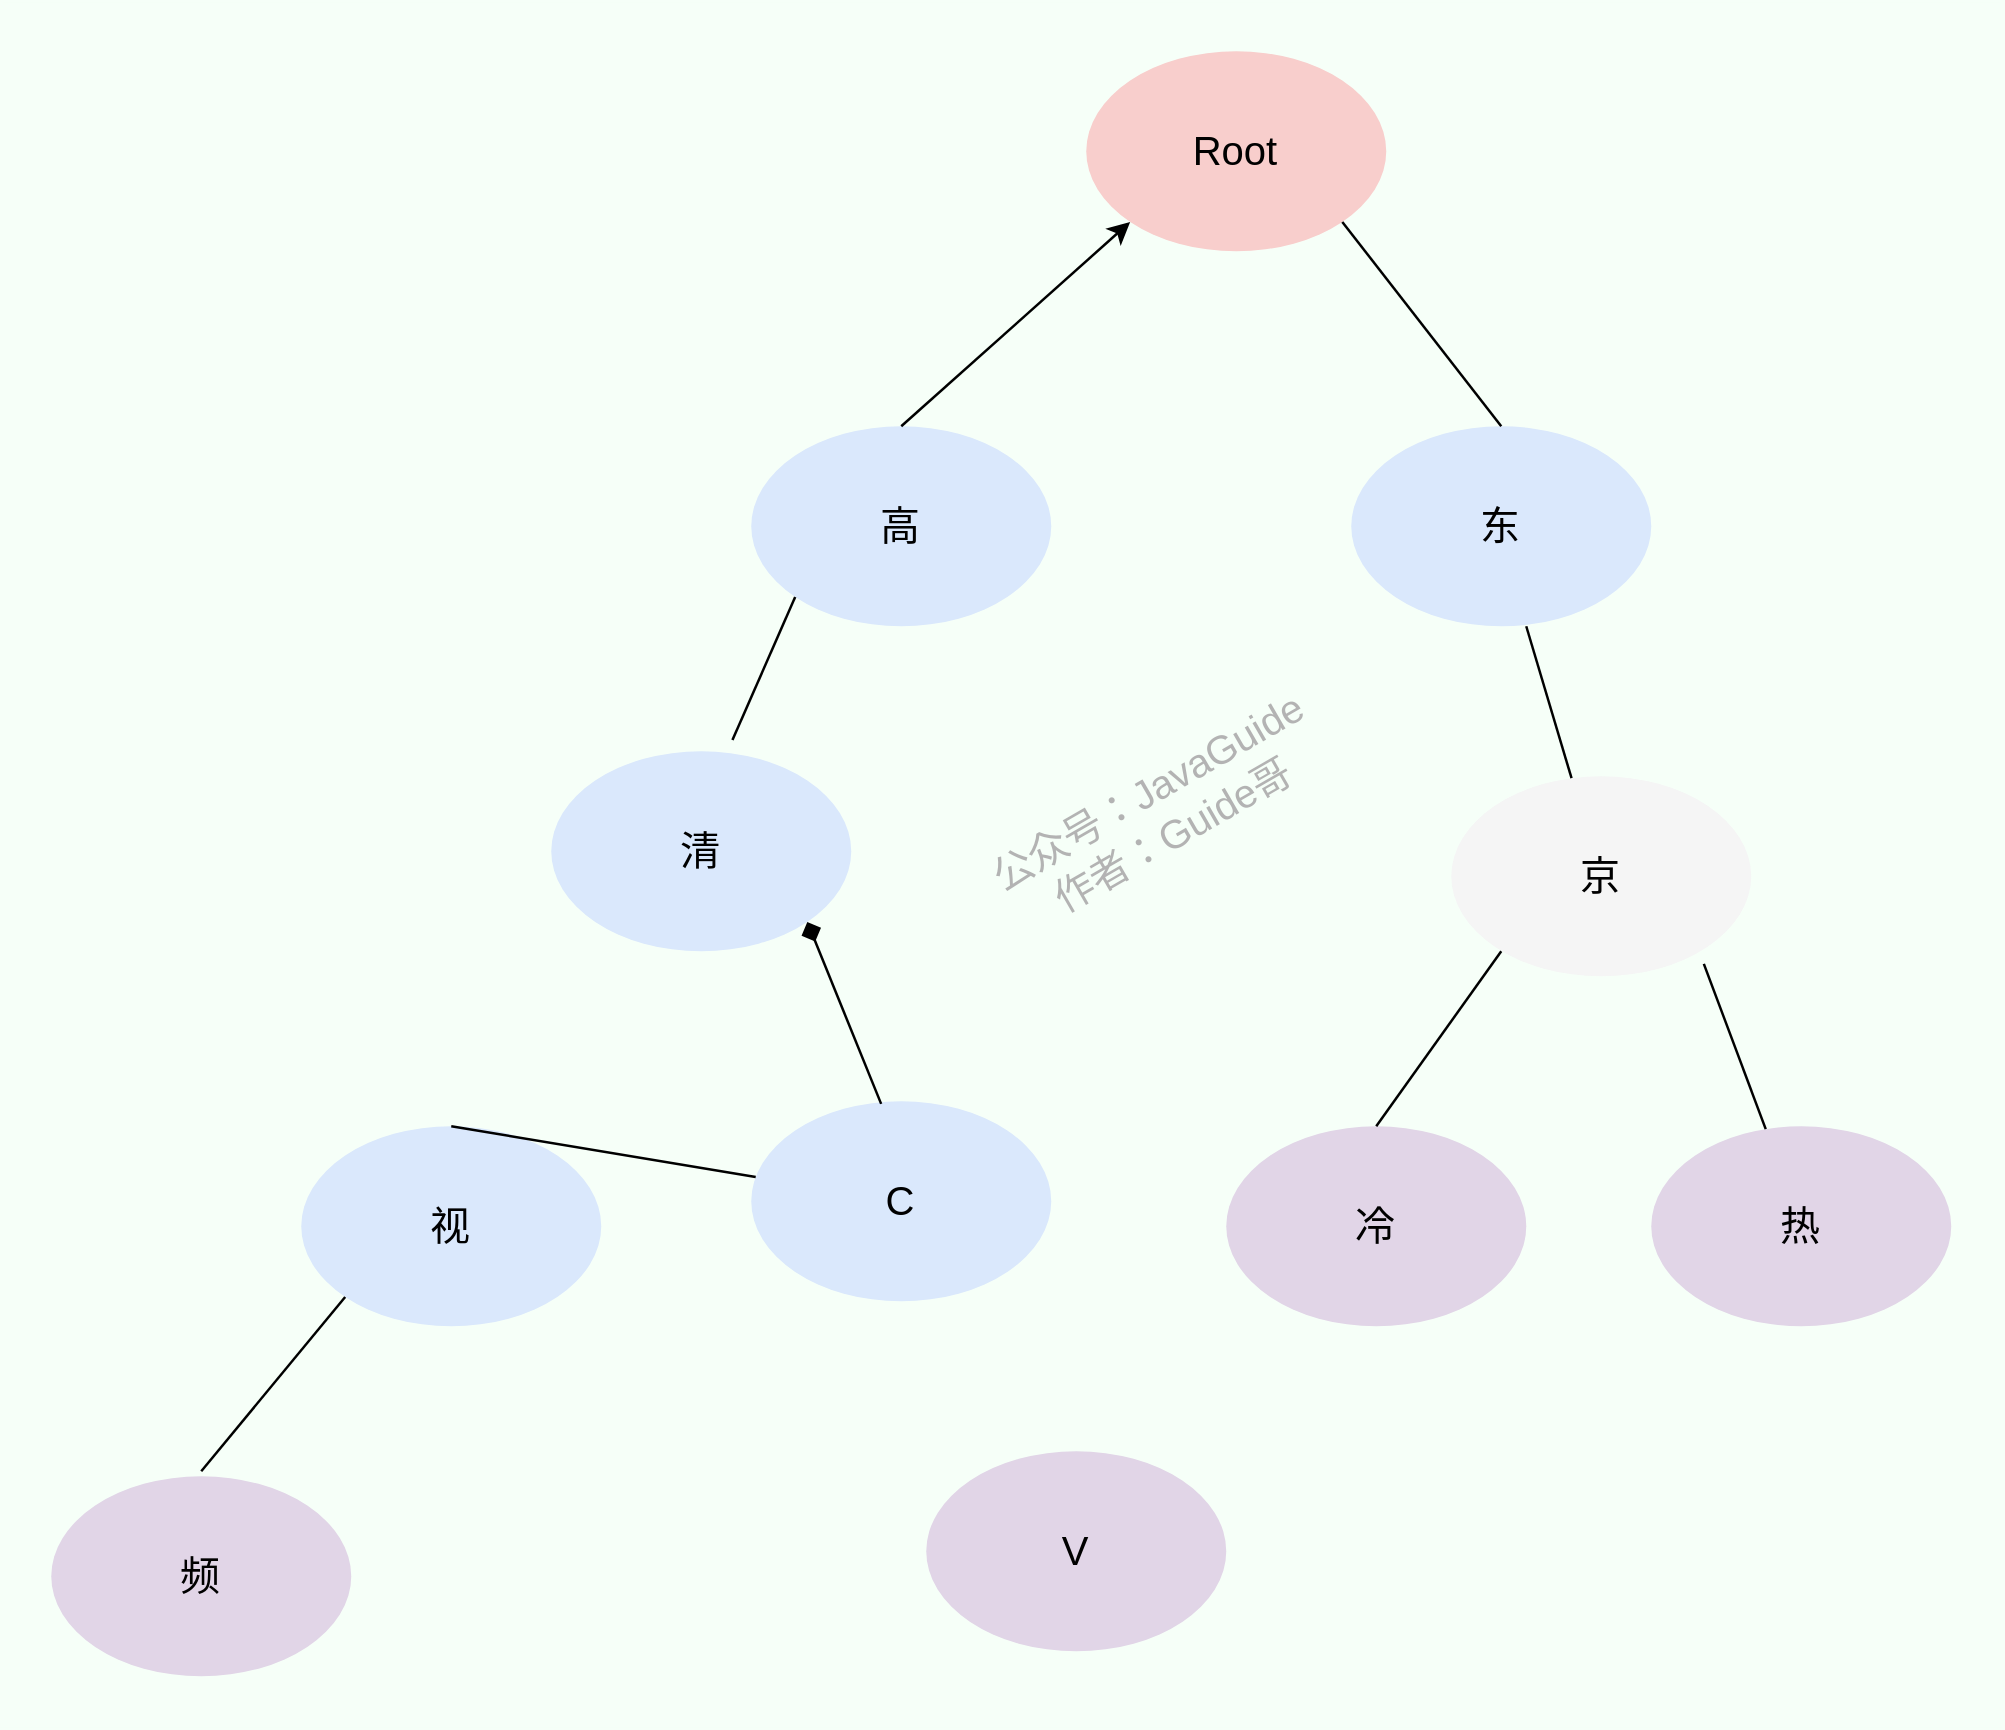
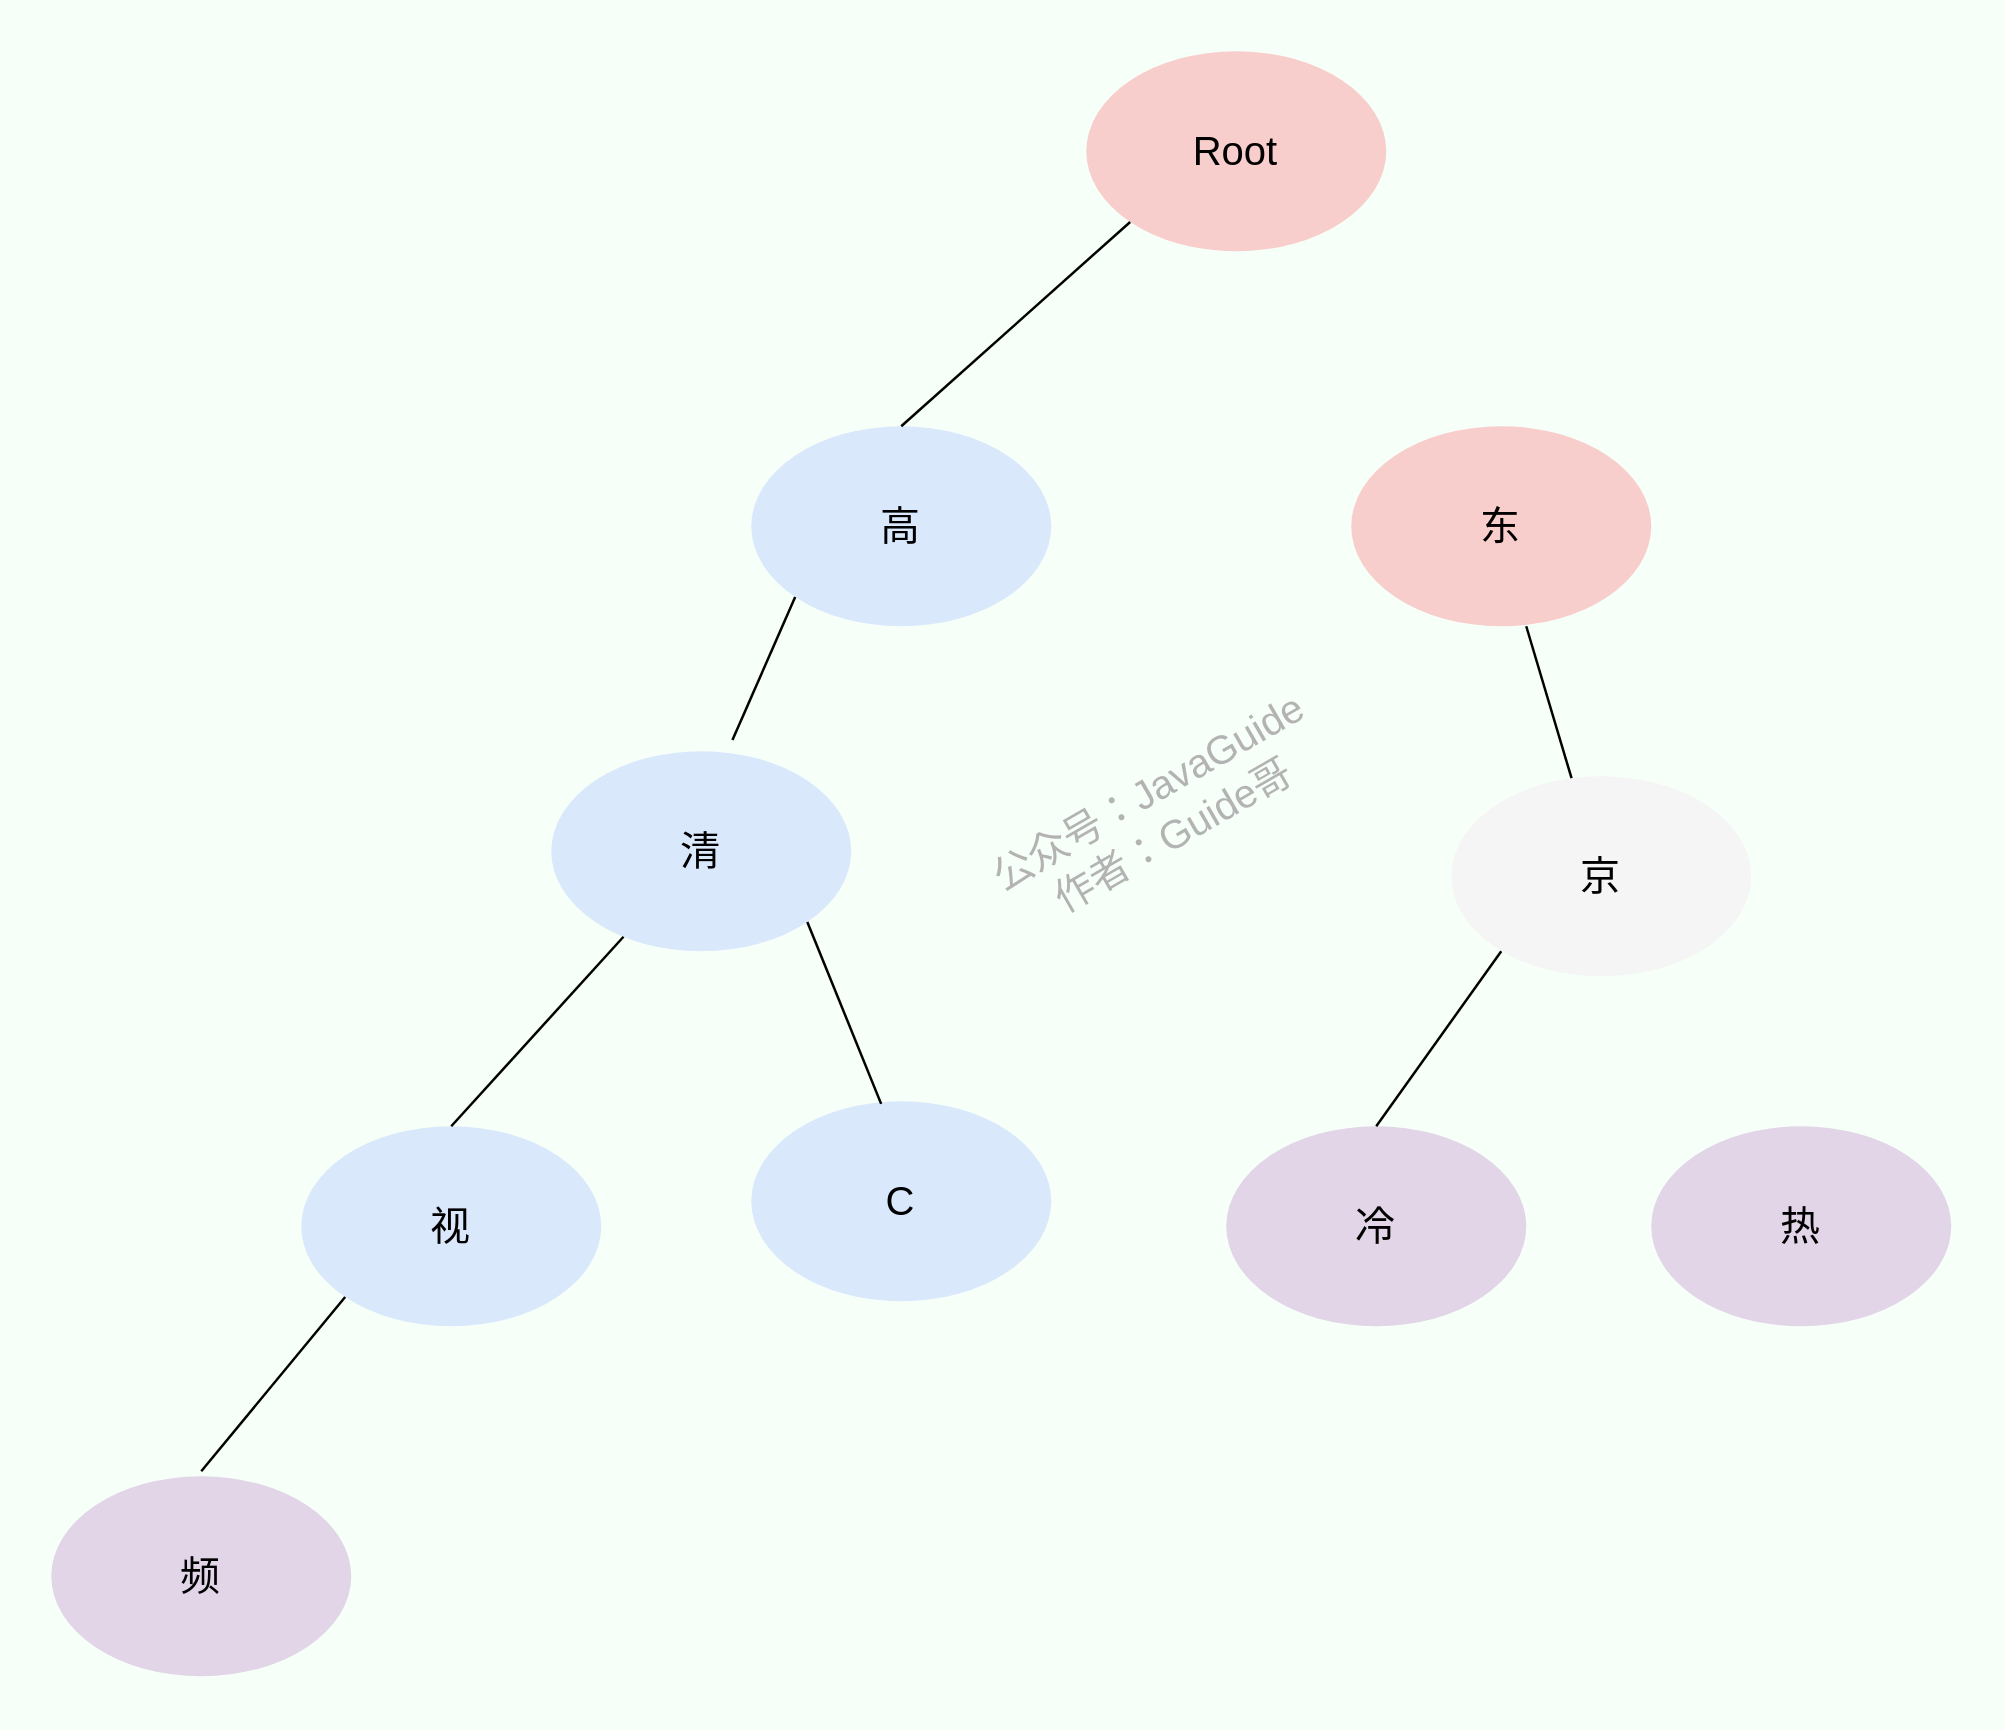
- <mxCell id="11" value="" style="endArrow=classic;html=1;fontSize=16;entryX=0;entryY=1;entryDx=0;entryDy=0;exitX=0.5;exitY=0;exitDx=0;exitDy=0;shadow=0;sketch=0;" parent="1" source="3" target="2" edge="1"><mxGeometry width="50" height="50" relative="1" as="geometry"><mxPoint x="440" y="170" as="sourcePoint" /><mxPoint x="490" y="120" as="targetPoint" /></mxGeometry></mxCell>
+ <mxCell id="11" value="" style="endArrow=none;html=1;fontSize=16;entryX=0;entryY=1;entryDx=0;entryDy=0;exitX=0.5;exitY=0;exitDx=0;exitDy=0;shadow=0;sketch=0;" parent="1" source="3" target="2" edge="1"><mxGeometry width="50" height="50" relative="1" as="geometry"><mxPoint x="440" y="170" as="sourcePoint" /><mxPoint x="490" y="120" as="targetPoint" /></mxGeometry></mxCell>
- <mxCell id="16" value="" style="endArrow=none;html=1;fontSize=16;entryX=1;entryY=1;entryDx=0;entryDy=0;exitX=0.5;exitY=0;exitDx=0;exitDy=0;shadow=0;sketch=0;" parent="1" source="4" target="2" edge="1"><mxGeometry width="50" height="50" relative="1" as="geometry"><mxPoint x="710" y="180" as="sourcePoint" /><mxPoint x="760" y="130" as="targetPoint" /></mxGeometry></mxCell>
- <mxCell id="4" value="东" style="ellipse;whiteSpace=wrap;html=1;fontSize=16;fillColor=#dae8fc;strokeColor=none;shadow=0;sketch=0;" parent="1" vertex="1"><mxGeometry x="540" y="170" width="120" height="80" as="geometry" /></mxCell>
+ <mxCell id="4" value="东" style="ellipse;whiteSpace=wrap;html=1;fontSize=16;fillColor=#f8cecc;strokeColor=none;shadow=0;sketch=0;" parent="1" vertex="1"><mxGeometry x="540" y="170" width="120" height="80" as="geometry" /></mxCell>
- <mxCell id="15" value="" style="endArrow=diamond;html=1;fontSize=16;entryX=1;entryY=1;entryDx=0;entryDy=0;exitX=0.433;exitY=0.013;exitDx=0;exitDy=0;exitPerimeter=0;shadow=0;sketch=0;" parent="1" source="7" target="5" edge="1"><mxGeometry width="50" height="50" relative="1" as="geometry"><mxPoint x="390" y="430" as="sourcePoint" /><mxPoint x="440" y="380" as="targetPoint" /></mxGeometry></mxCell>
+ <mxCell id="15" value="" style="endArrow=none;html=1;fontSize=16;entryX=1;entryY=1;entryDx=0;entryDy=0;exitX=0.433;exitY=0.013;exitDx=0;exitDy=0;exitPerimeter=0;shadow=0;sketch=0;" parent="1" source="7" target="5" edge="1"><mxGeometry width="50" height="50" relative="1" as="geometry"><mxPoint x="390" y="430" as="sourcePoint" /><mxPoint x="440" y="380" as="targetPoint" /></mxGeometry></mxCell>
- <mxCell id="19" value="" style="endArrow=none;html=1;fontSize=16;entryX=0.842;entryY=0.938;entryDx=0;entryDy=0;shadow=0;sketch=0;entryPerimeter=0;" parent="1" source="18" target="10" edge="1"><mxGeometry width="50" height="50" relative="1" as="geometry"><mxPoint x="713.57" y="471.72" as="sourcePoint" /><mxPoint x="649.996" y="390.004" as="targetPoint" /></mxGeometry></mxCell>
- <mxCell id="13" value="" style="endArrow=none;html=1;fontSize=16;exitX=0.5;exitY=0;exitDx=0;exitDy=0;shadow=0;sketch=0;" parent="1" source="6" target="7" edge="1"><mxGeometry width="50" height="50" relative="1" as="geometry"><mxPoint x="160" y="420" as="sourcePoint" /><mxPoint x="210" y="370" as="targetPoint" /></mxGeometry></mxCell>
+ <mxCell id="13" value="" style="endArrow=none;html=1;fontSize=16;exitX=0.5;exitY=0;exitDx=0;exitDy=0;shadow=0;sketch=0;" parent="1" source="6" target="5" edge="1"><mxGeometry width="50" height="50" relative="1" as="geometry"><mxPoint x="160" y="420" as="sourcePoint" /><mxPoint x="210" y="370" as="targetPoint" /></mxGeometry></mxCell>
- <mxCell id="8" value="V" style="ellipse;whiteSpace=wrap;html=1;fontSize=16;fillColor=#e1d5e7;strokeColor=none;shadow=0;sketch=0;" parent="1" vertex="1"><mxGeometry x="370" y="580" width="120" height="80" as="geometry" /></mxCell>
